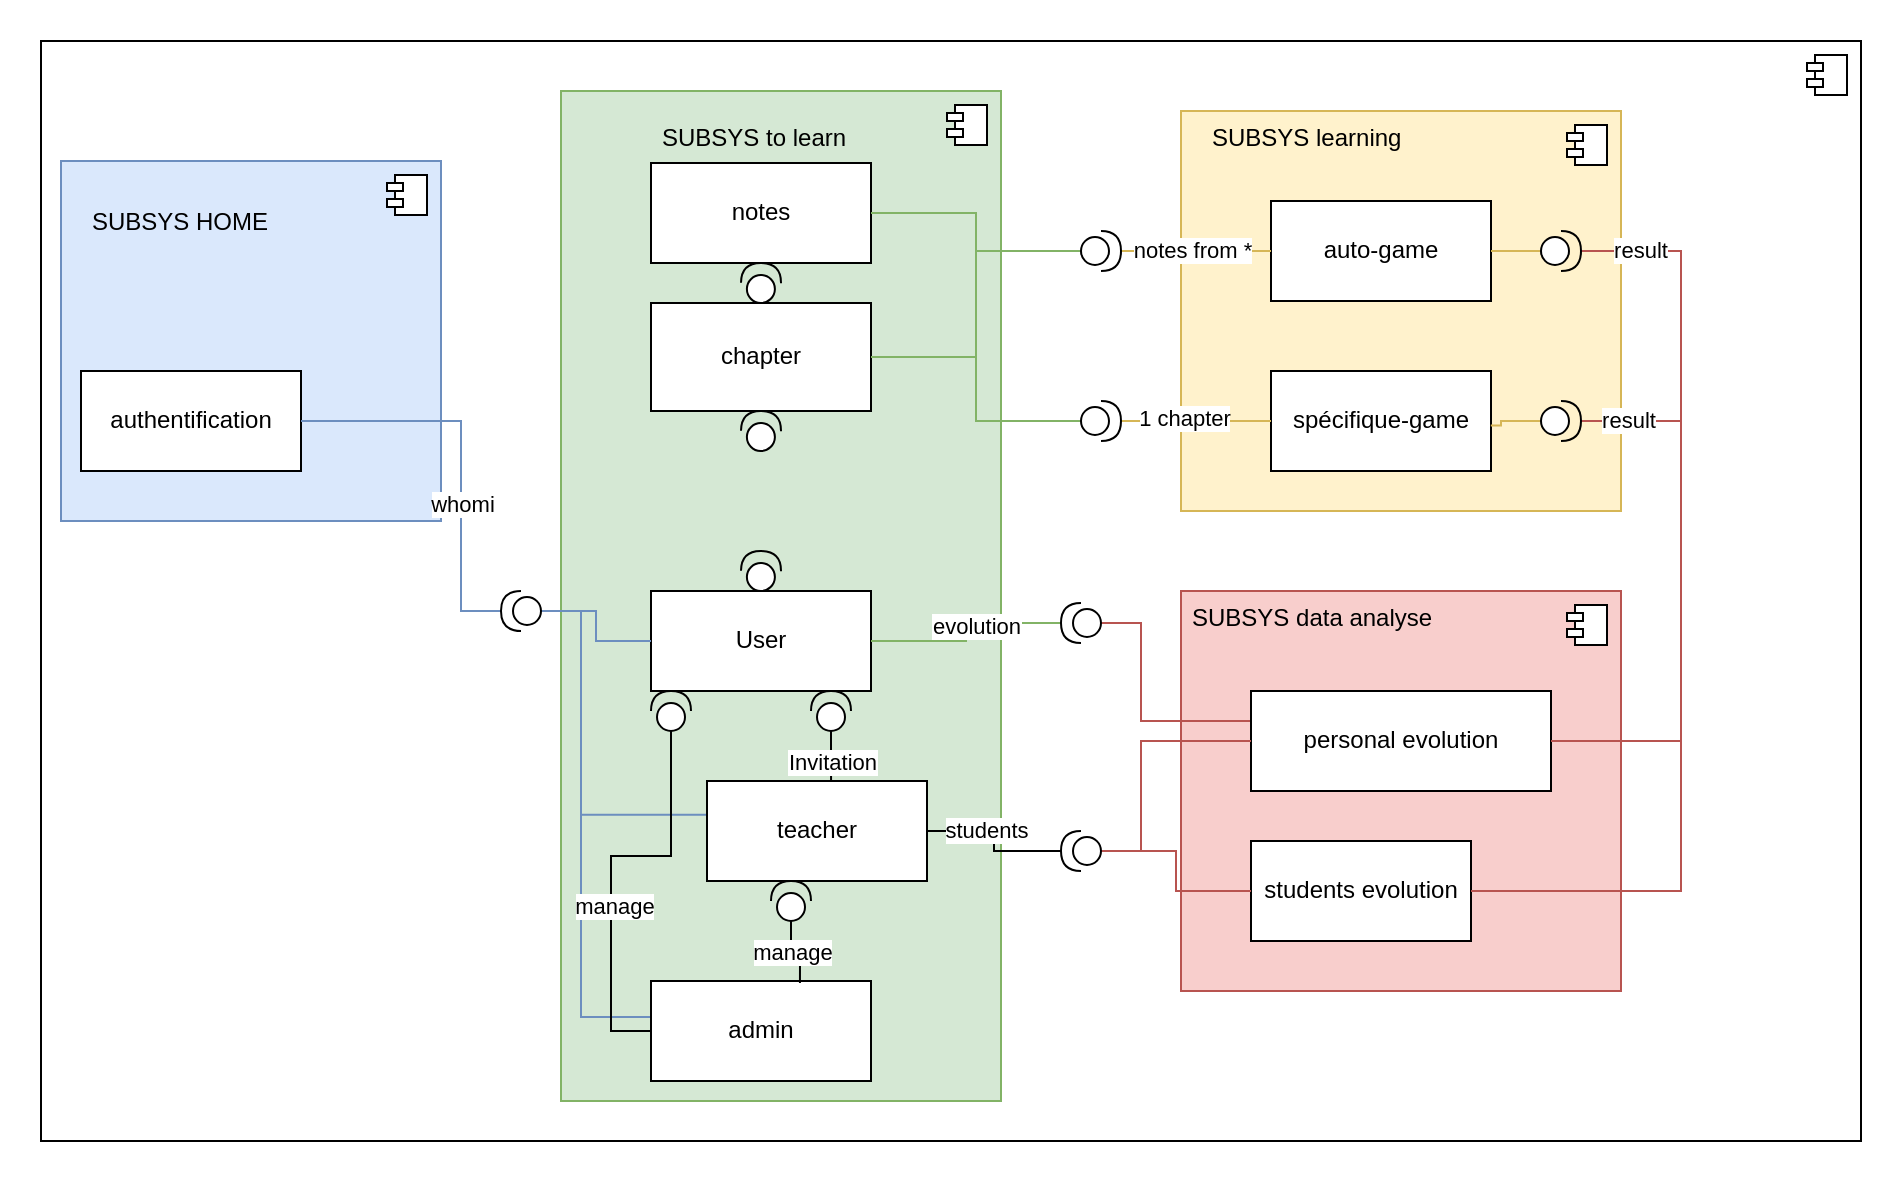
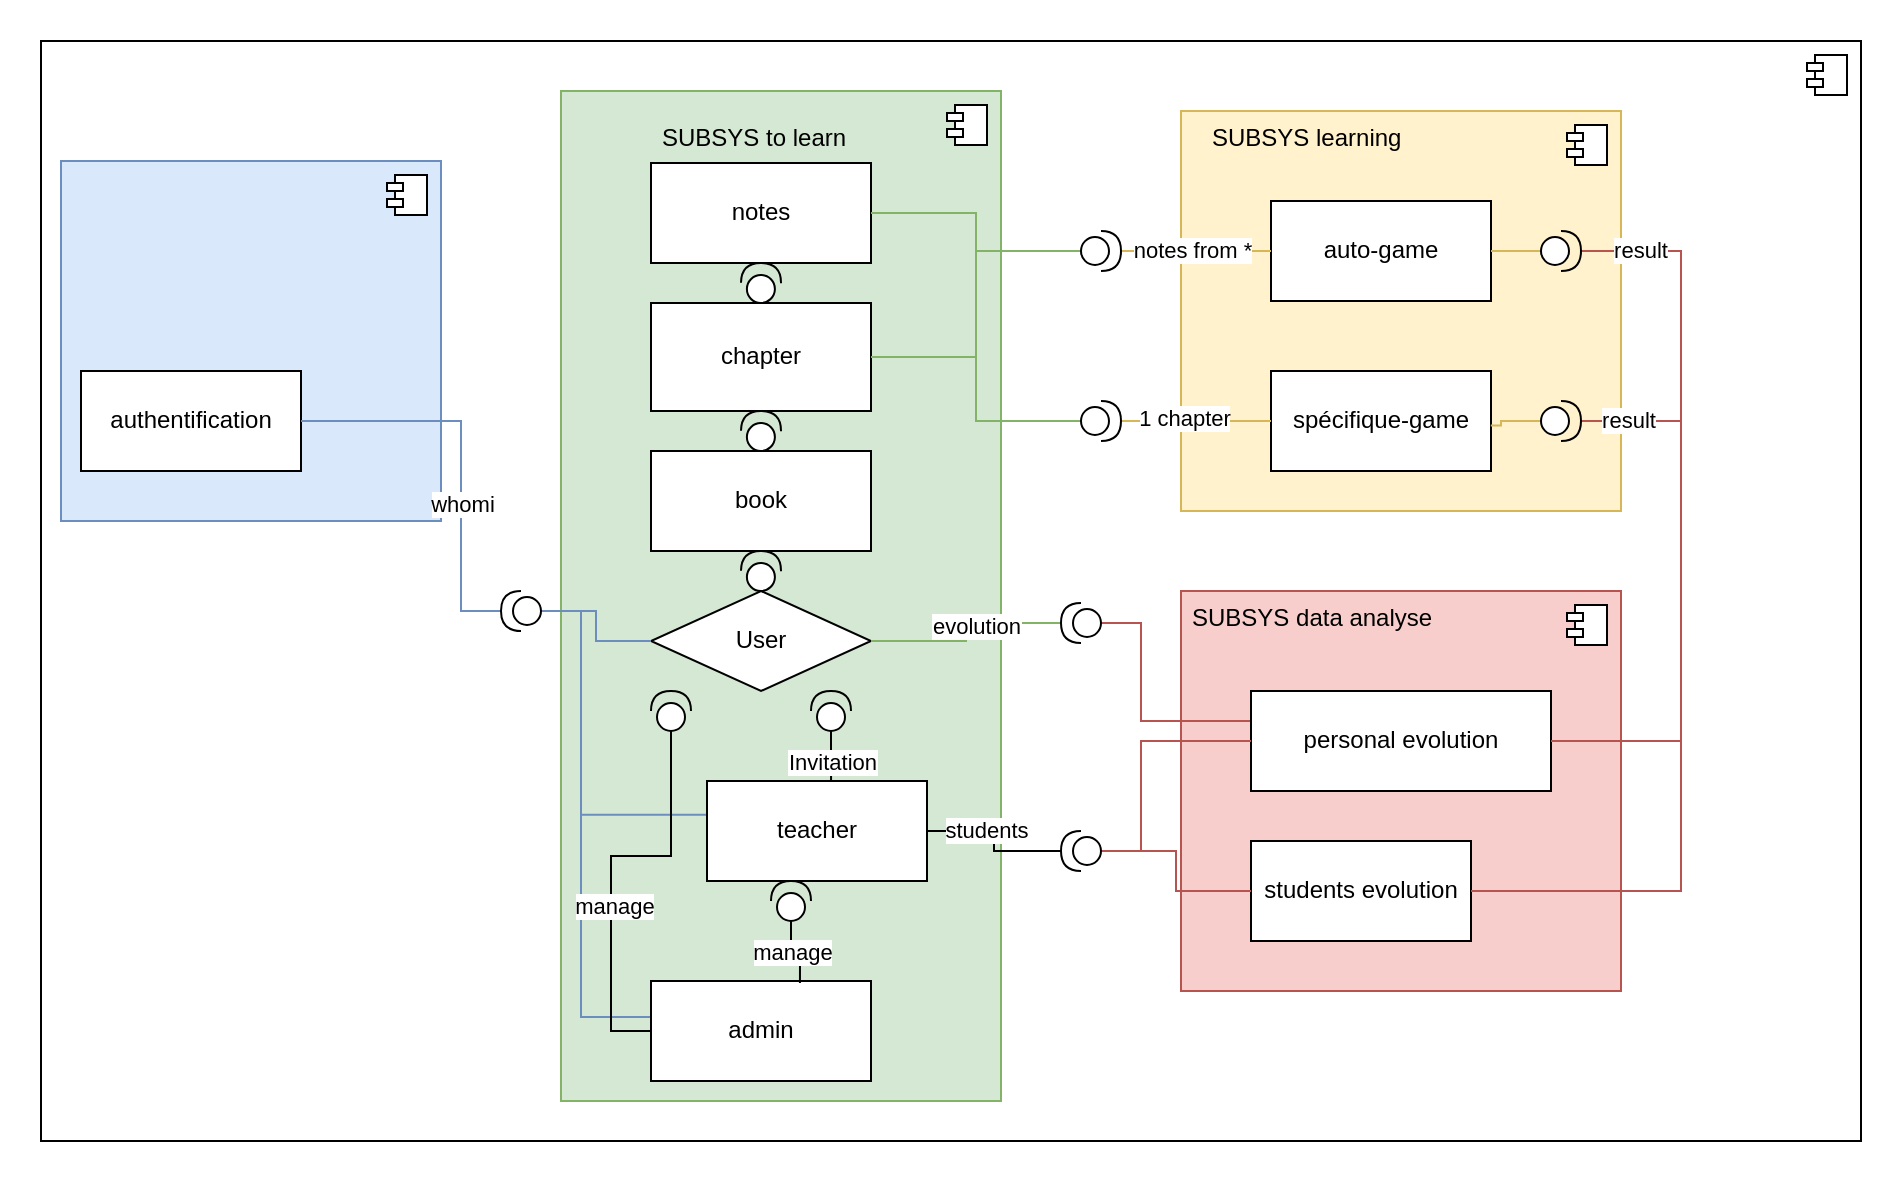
- <mxCell id="6" value="SUBSYS HOME" style="text;strokeColor=none;fillColor=none;align=left;verticalAlign=top;spacingLeft=4;spacingRight=4;overflow=hidden;rotatable=0;points=[[0,0.5],[1,0.5]];portConstraint=eastwest;" parent="1" vertex="1"><mxGeometry x="40" y="97" width="180" height="26" as="geometry" /></mxCell>
+ <mxCell id="14" value="book" style="html=1;" parent="1" vertex="1"><mxGeometry x="325" y="225" width="110" height="50" as="geometry" /></mxCell>
- <mxCell id="21" value="User" style="html=1;" parent="1" vertex="1"><mxGeometry x="325" y="295" width="110" height="50" as="geometry" /></mxCell>
+ <mxCell id="21" value="User" style="rhombus;html=1;" parent="1" vertex="1"><mxGeometry x="325" y="295" width="110" height="50" as="geometry" /></mxCell>
